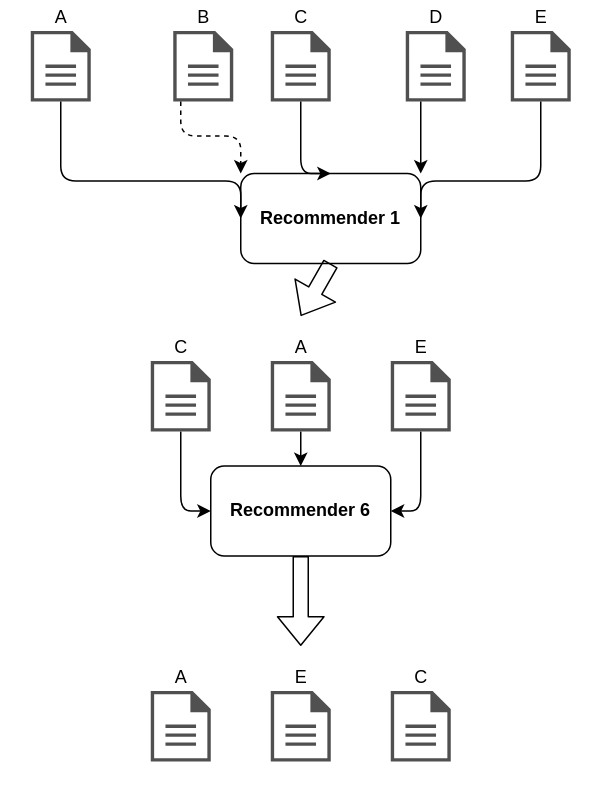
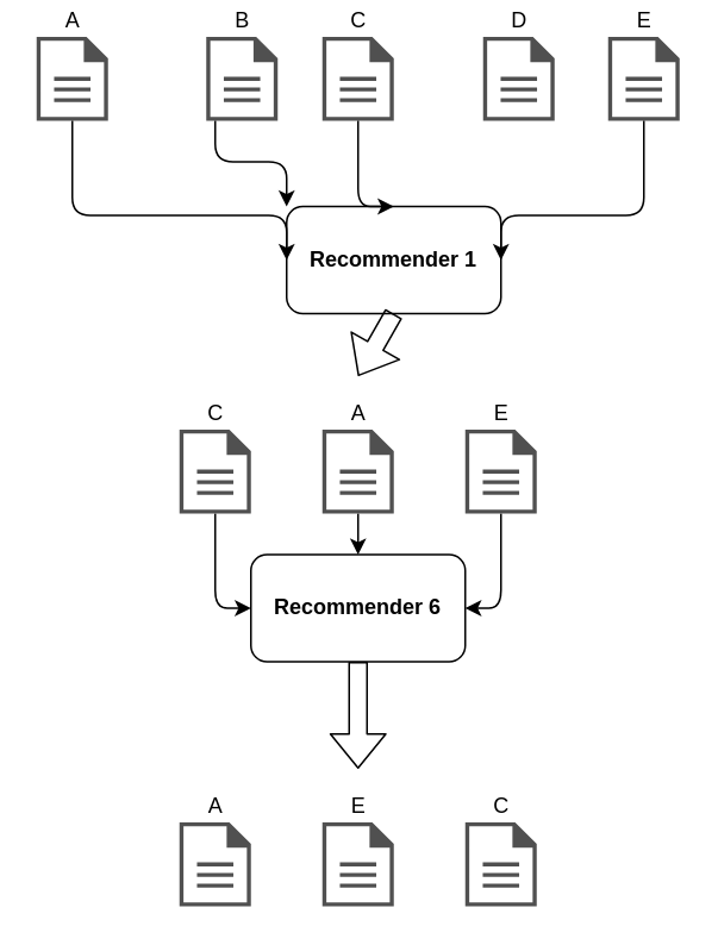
- <mxCell id="18" value="" style="endArrow=classic;html=1;edgeStyle=orthogonalEdgeStyle;entryX=1;entryY=0;entryDx=0;entryDy=0;" parent="1" source="5" target="7" edge="1"><mxGeometry width="50" height="50" relative="1" as="geometry"><mxPoint x="130" y="77" as="sourcePoint" /><mxPoint x="260" y="100" as="targetPoint" /><Array as="points"><mxPoint x="280" y="90" /></Array></mxGeometry></mxCell>
- <mxCell id="16" value="" style="endArrow=classic;html=1;entryX=0;entryY=0;entryDx=0;entryDy=0;edgeStyle=orthogonalEdgeStyle;dashed=1;" parent="1" source="2" target="7" edge="1"><mxGeometry width="50" height="50" relative="1" as="geometry"><mxPoint x="50" y="77" as="sourcePoint" /><mxPoint x="150" y="130" as="targetPoint" /><Array as="points"><mxPoint x="120" y="90" /></Array></mxGeometry></mxCell>
+ <mxCell id="16" value="" style="endArrow=classic;html=1;entryX=0;entryY=0;entryDx=0;entryDy=0;edgeStyle=orthogonalEdgeStyle;" parent="1" source="2" target="7" edge="1"><mxGeometry width="50" height="50" relative="1" as="geometry"><mxPoint x="50" y="77" as="sourcePoint" /><mxPoint x="150" y="130" as="targetPoint" /><Array as="points"><mxPoint x="120" y="90" /></Array></mxGeometry></mxCell>
